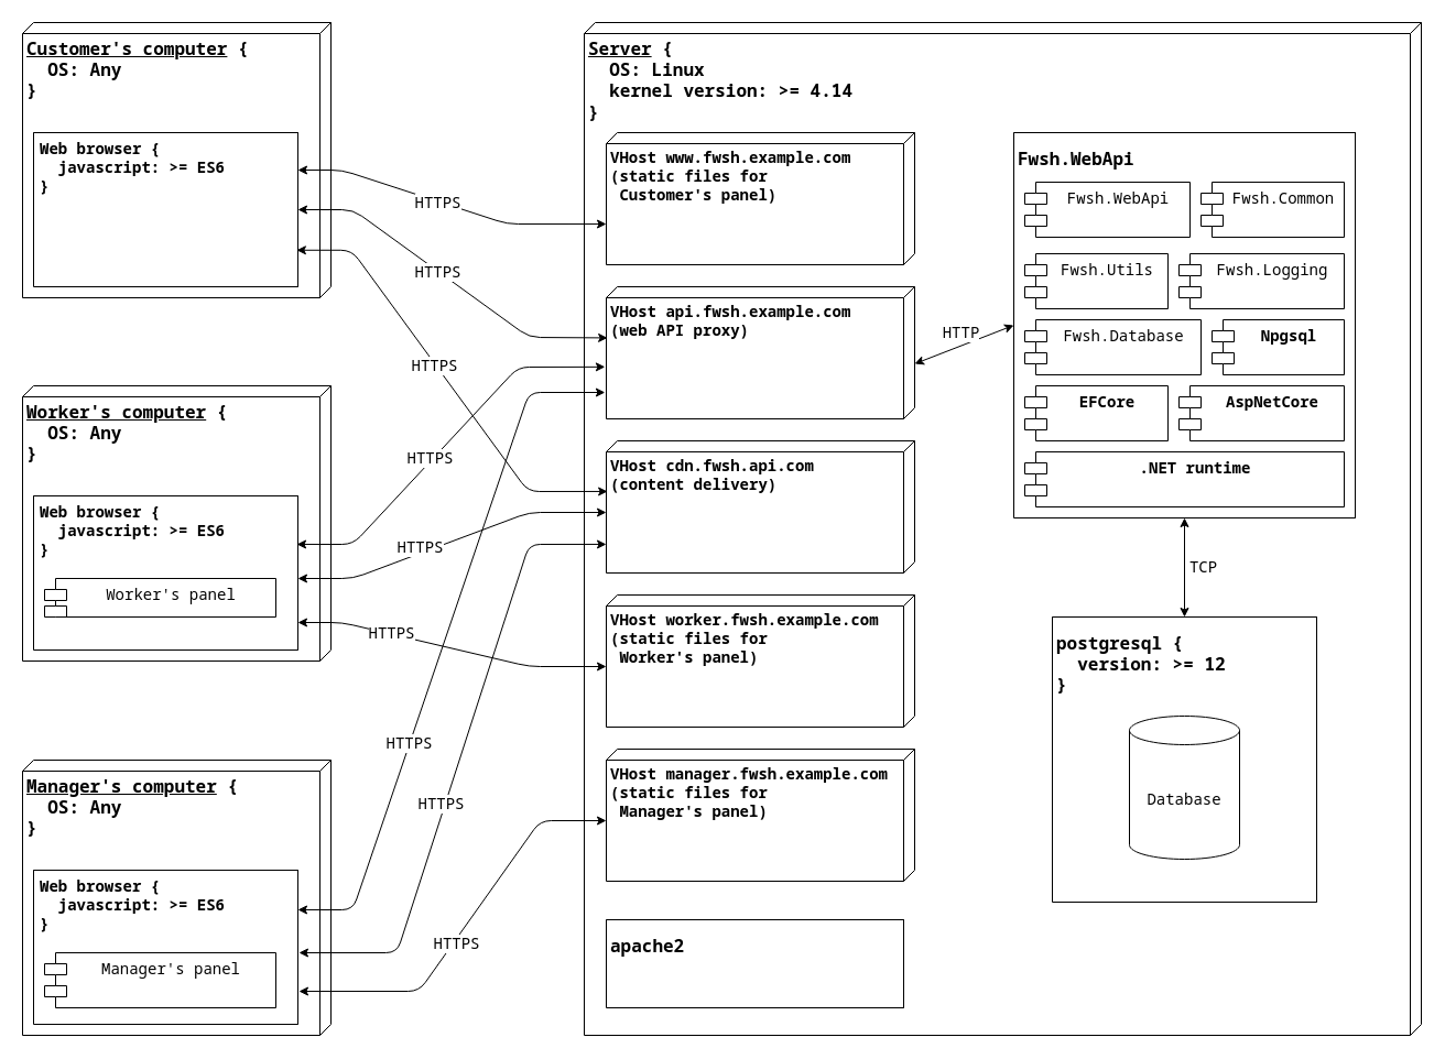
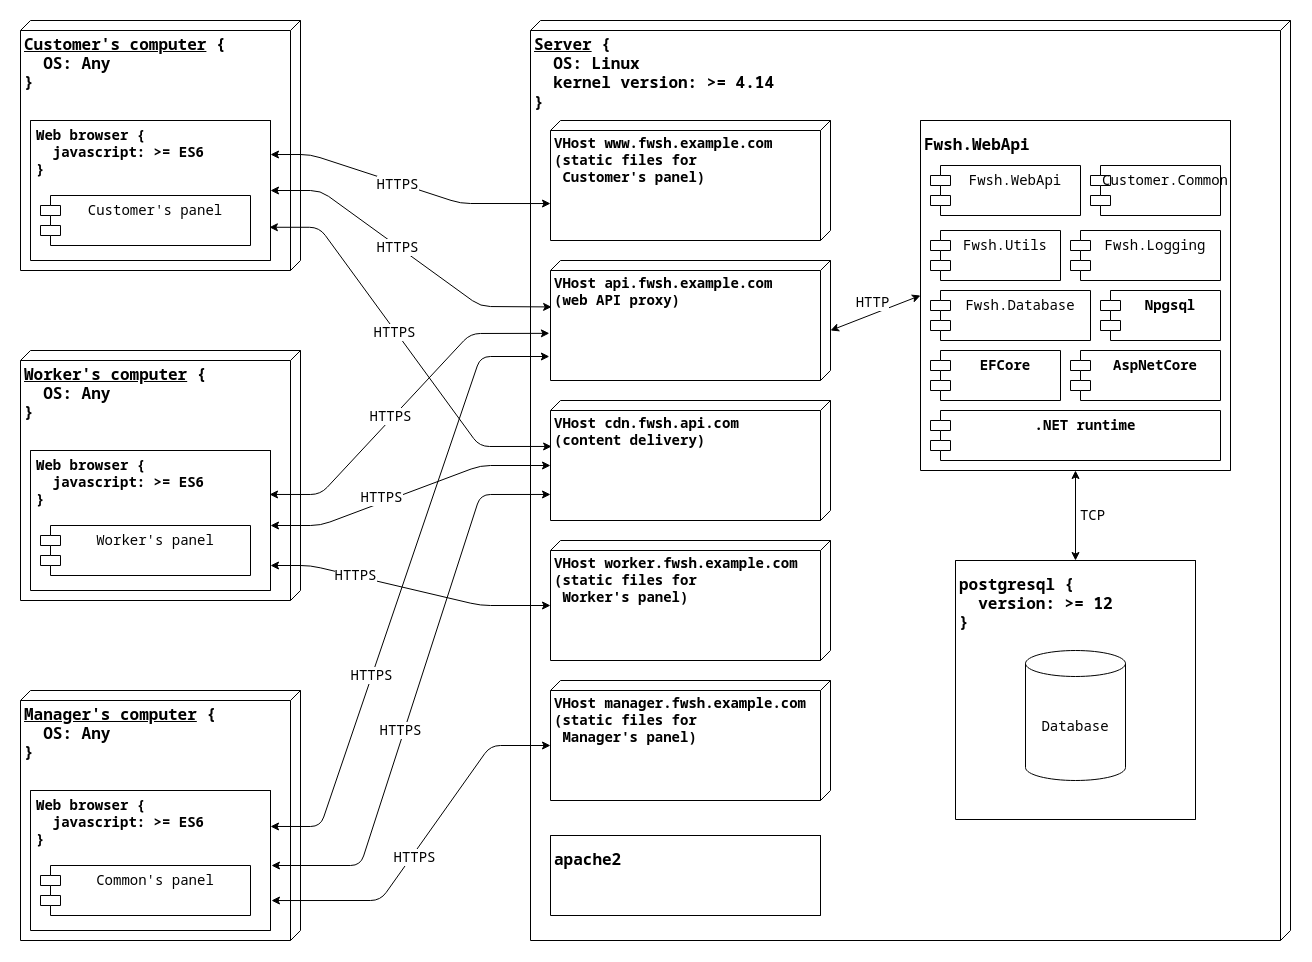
- <mxCell id="8" value="Fwsh.Common" style="shape=module;align=left;spacingLeft=20;align=center;verticalAlign=top;fontFamily=Noto Sans Mono;fontSize=14;" parent="1" vertex="1"><mxGeometry x="1090" y="165" width="130" height="50" as="geometry" /></mxCell>
+ <mxCell id="8" value="Customer.Common" style="shape=module;align=left;spacingLeft=20;align=center;verticalAlign=top;fontFamily=Noto Sans Mono;fontSize=14;" parent="1" vertex="1"><mxGeometry x="1090" y="165" width="130" height="50" as="geometry" /></mxCell>
+ <mxCell id="9" value="Customer's panel" style="shape=module;align=left;spacingLeft=20;align=center;verticalAlign=top;fontFamily=Noto Sans Mono;fontSize=14;" parent="1" vertex="1"><mxGeometry x="40" y="195" width="210" height="50" as="geometry" /></mxCell>
- <mxCell id="12" value="Worker's panel" style="shape=module;align=left;spacingLeft=20;align=center;verticalAlign=top;fontFamily=Noto Sans Mono;fontSize=14;" parent="1" vertex="1"><mxGeometry x="40" y="525" width="210" height="35" as="geometry" /></mxCell>
+ <mxCell id="12" value="Worker's panel" style="shape=module;align=left;spacingLeft=20;align=center;verticalAlign=top;fontFamily=Noto Sans Mono;fontSize=14;" parent="1" vertex="1"><mxGeometry x="40" y="525" width="210" height="50" as="geometry" /></mxCell>
- <mxCell id="17" value="Manager's panel" style="shape=module;align=left;spacingLeft=20;align=center;verticalAlign=top;fontFamily=Noto Sans Mono;fontSize=14;" parent="1" vertex="1"><mxGeometry x="40" y="865" width="210" height="50" as="geometry" /></mxCell>
+ <mxCell id="17" value="Common's panel" style="shape=module;align=left;spacingLeft=20;align=center;verticalAlign=top;fontFamily=Noto Sans Mono;fontSize=14;" parent="1" vertex="1"><mxGeometry x="40" y="865" width="210" height="50" as="geometry" /></mxCell>
